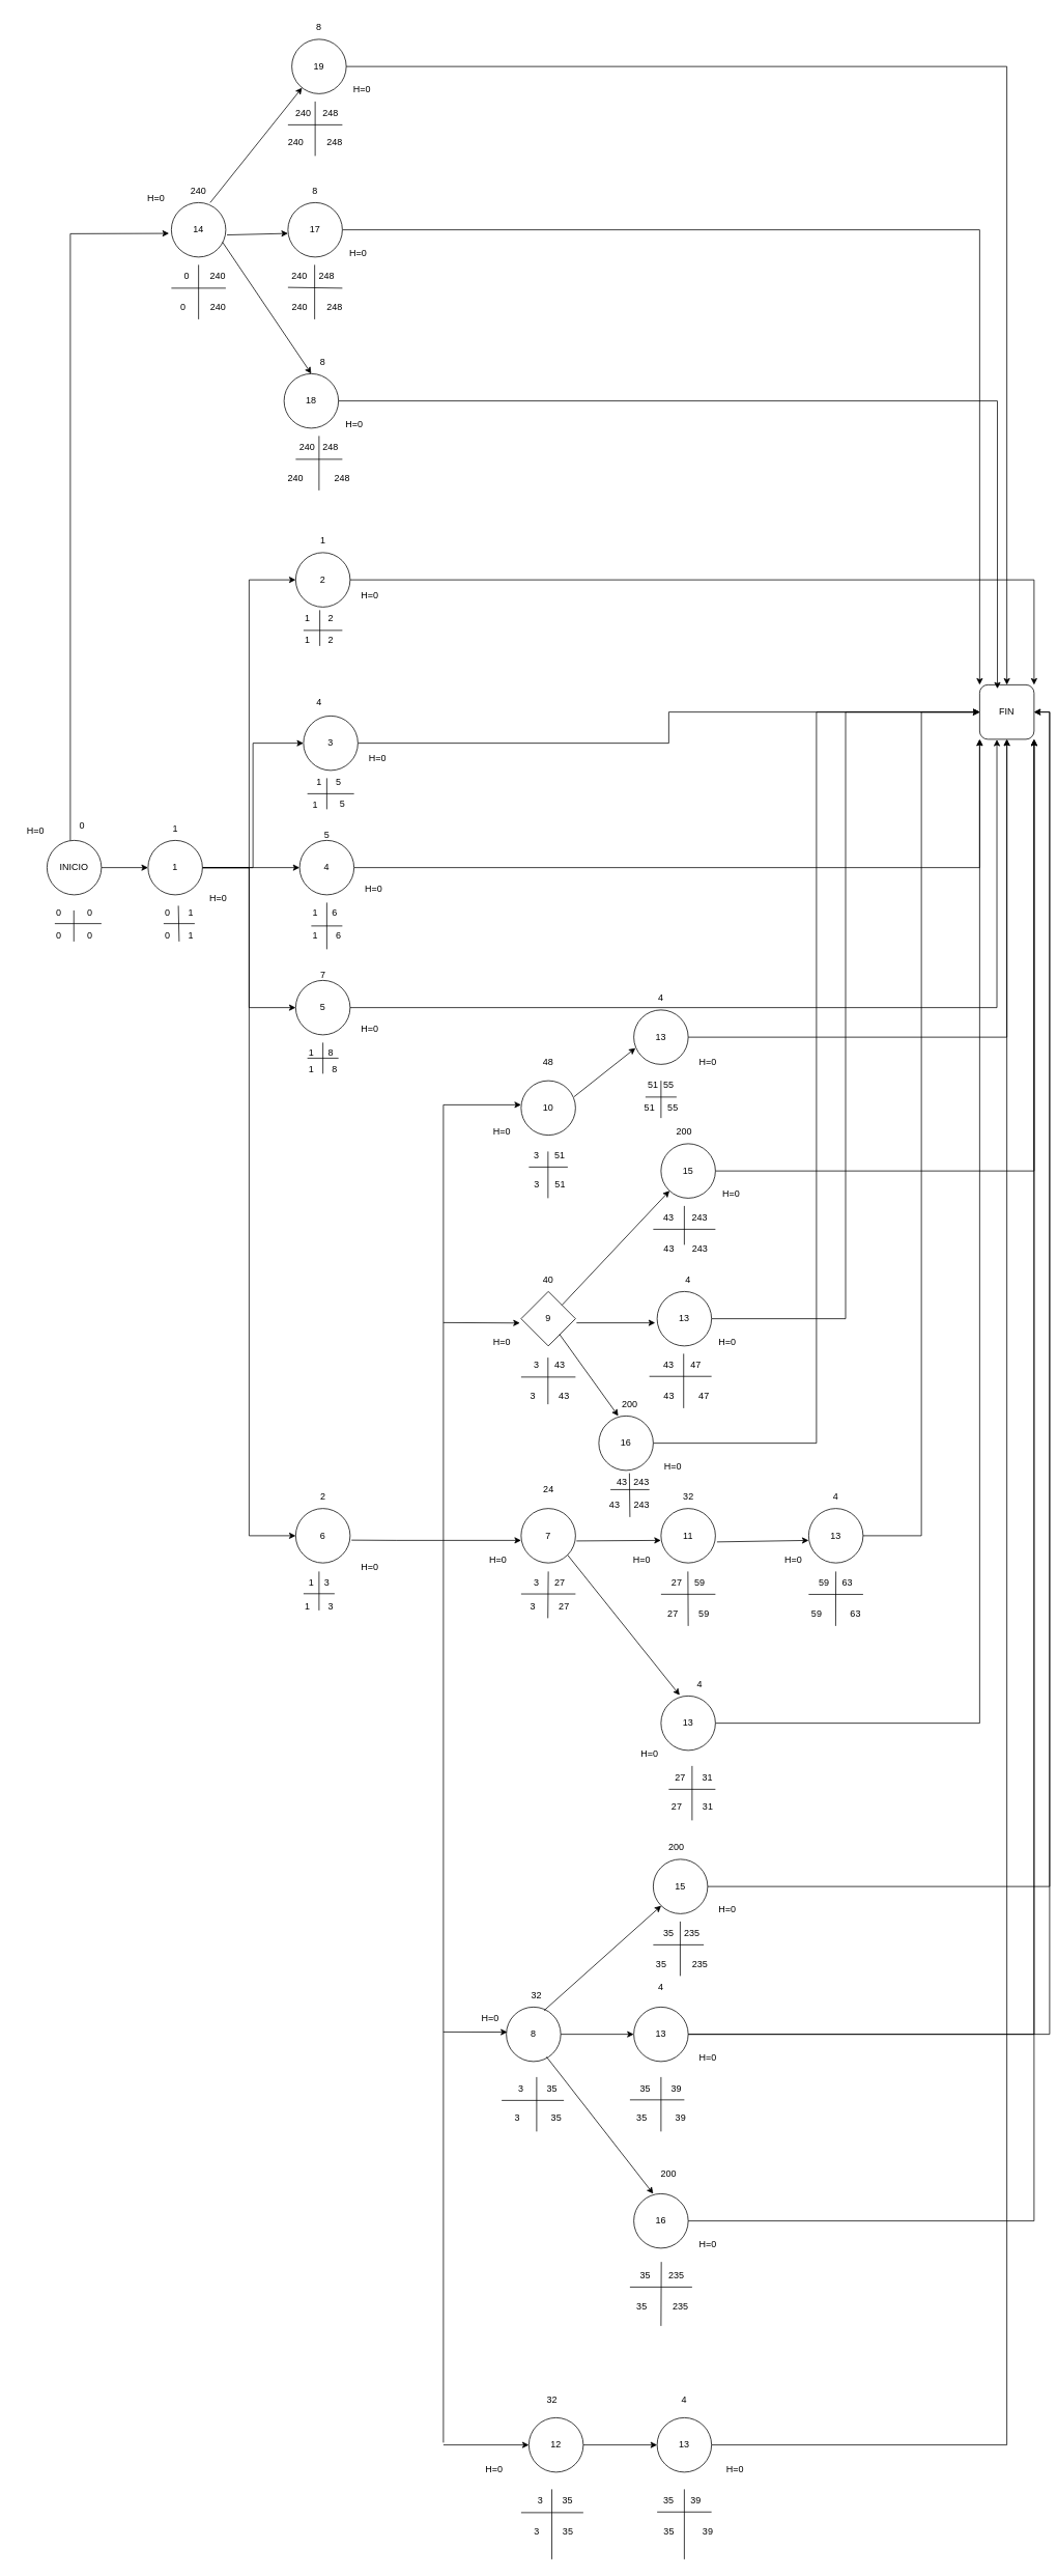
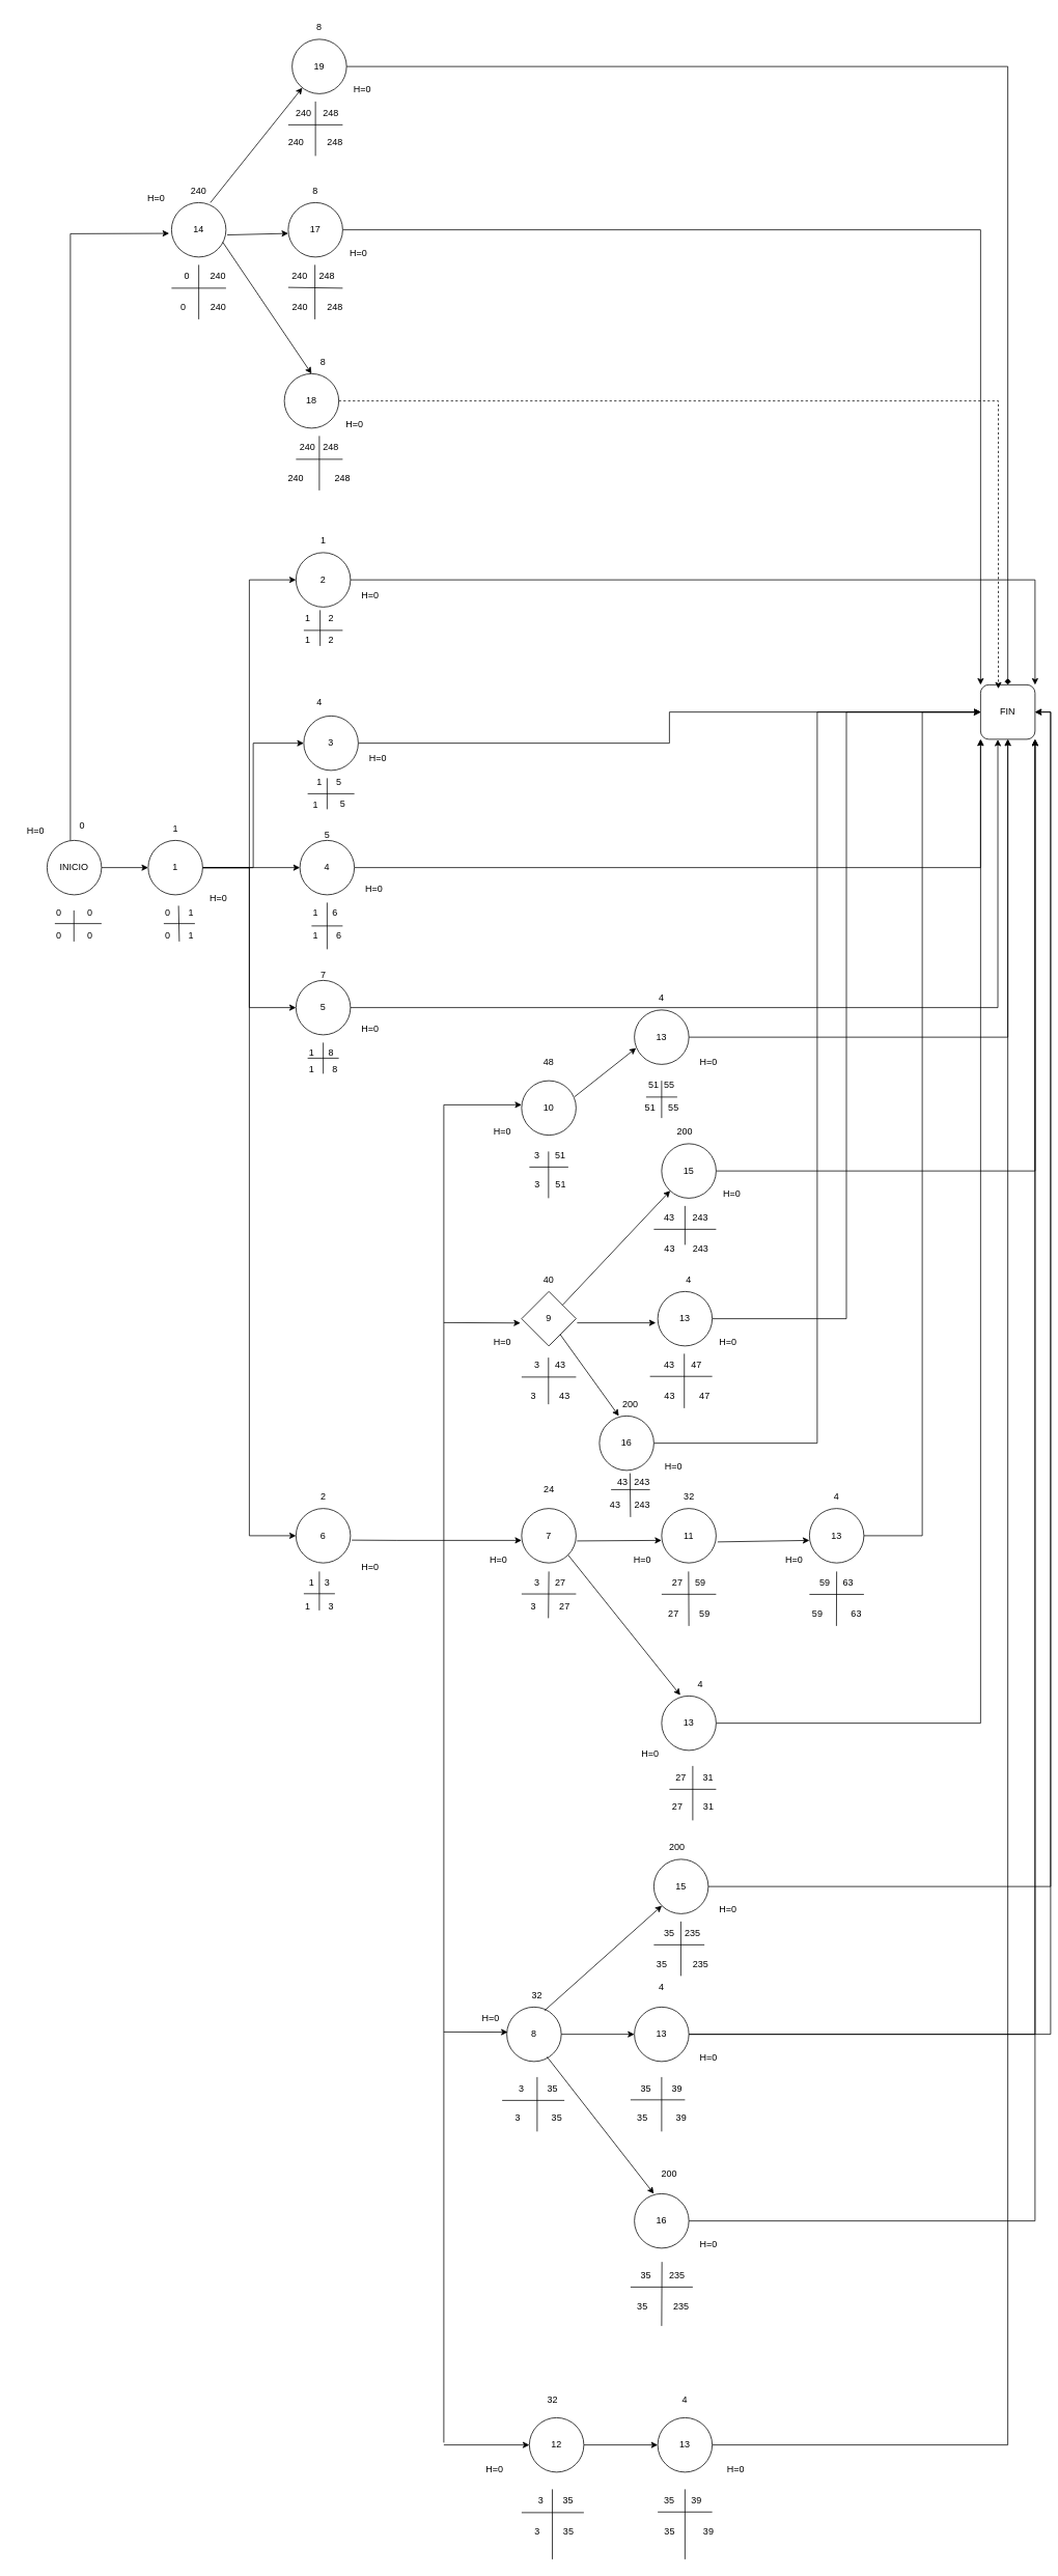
- <mxCell id="264" style="edgeStyle=orthogonalEdgeStyle;rounded=0;orthogonalLoop=1;jettySize=auto;html=1;entryX=0.326;entryY=0.071;entryDx=0;entryDy=0;entryPerimeter=0;" edge="1" parent="1" source="195" target="209"><mxGeometry relative="1" as="geometry" /></mxCell>
+ <mxCell id="264" style="edgeStyle=orthogonalEdgeStyle;rounded=0;orthogonalLoop=1;jettySize=auto;html=1;entryX=0.326;entryY=0.071;entryDx=0;entryDy=0;entryPerimeter=0;dashed=1;" edge="1" parent="1" source="195" target="209"><mxGeometry relative="1" as="geometry" /></mxCell>
- <mxCell id="201" style="edgeStyle=orthogonalEdgeStyle;rounded=0;orthogonalLoop=1;jettySize=auto;html=1;entryX=0.5;entryY=0;entryDx=0;entryDy=0;" edge="1" parent="1" source="202" target="209"><mxGeometry relative="1" as="geometry" /></mxCell>
+ <mxCell id="201" style="edgeStyle=orthogonalEdgeStyle;rounded=0;orthogonalLoop=1;jettySize=auto;html=1;entryX=0.5;entryY=0;entryDx=0;entryDy=0;endArrow=diamond;" edge="1" parent="1" source="202" target="209"><mxGeometry relative="1" as="geometry" /></mxCell>
